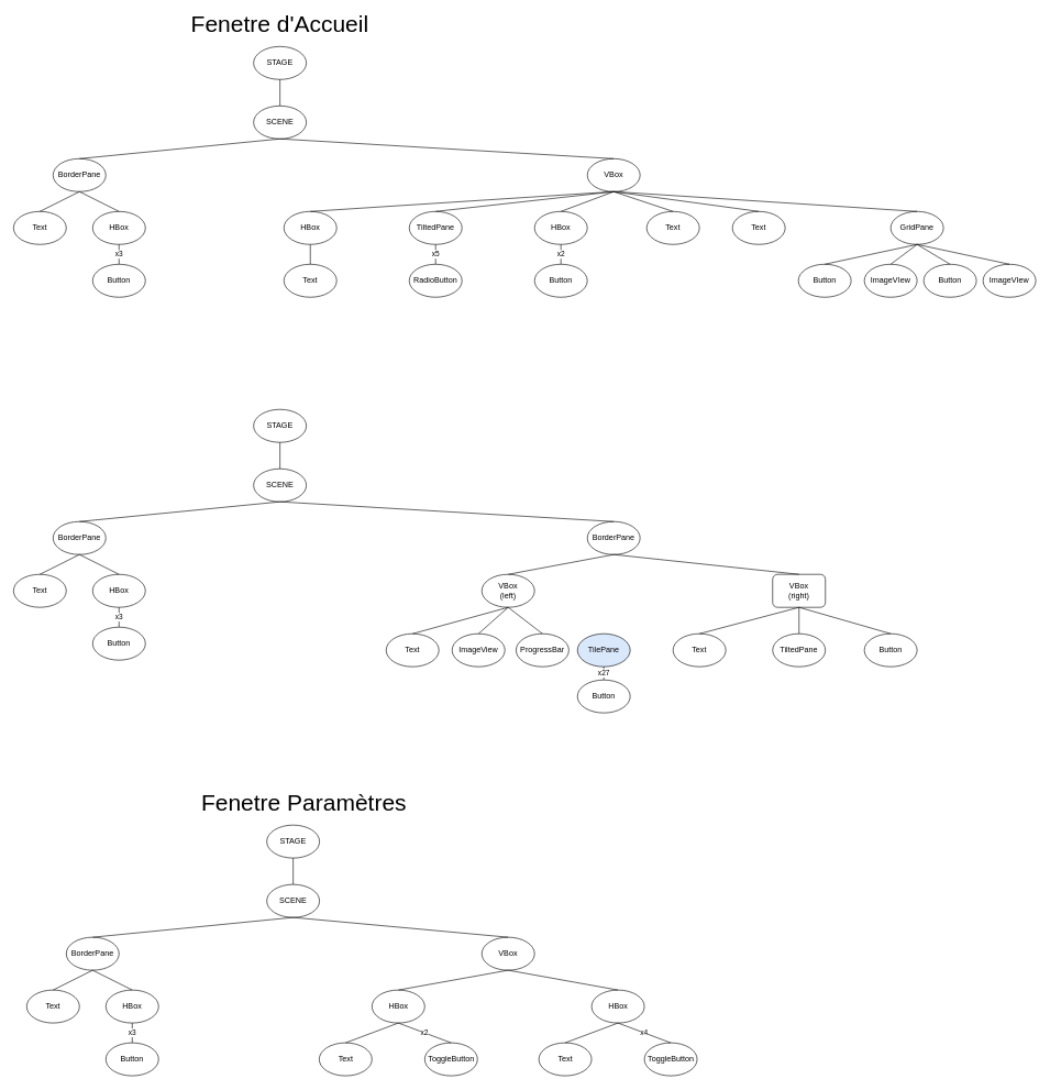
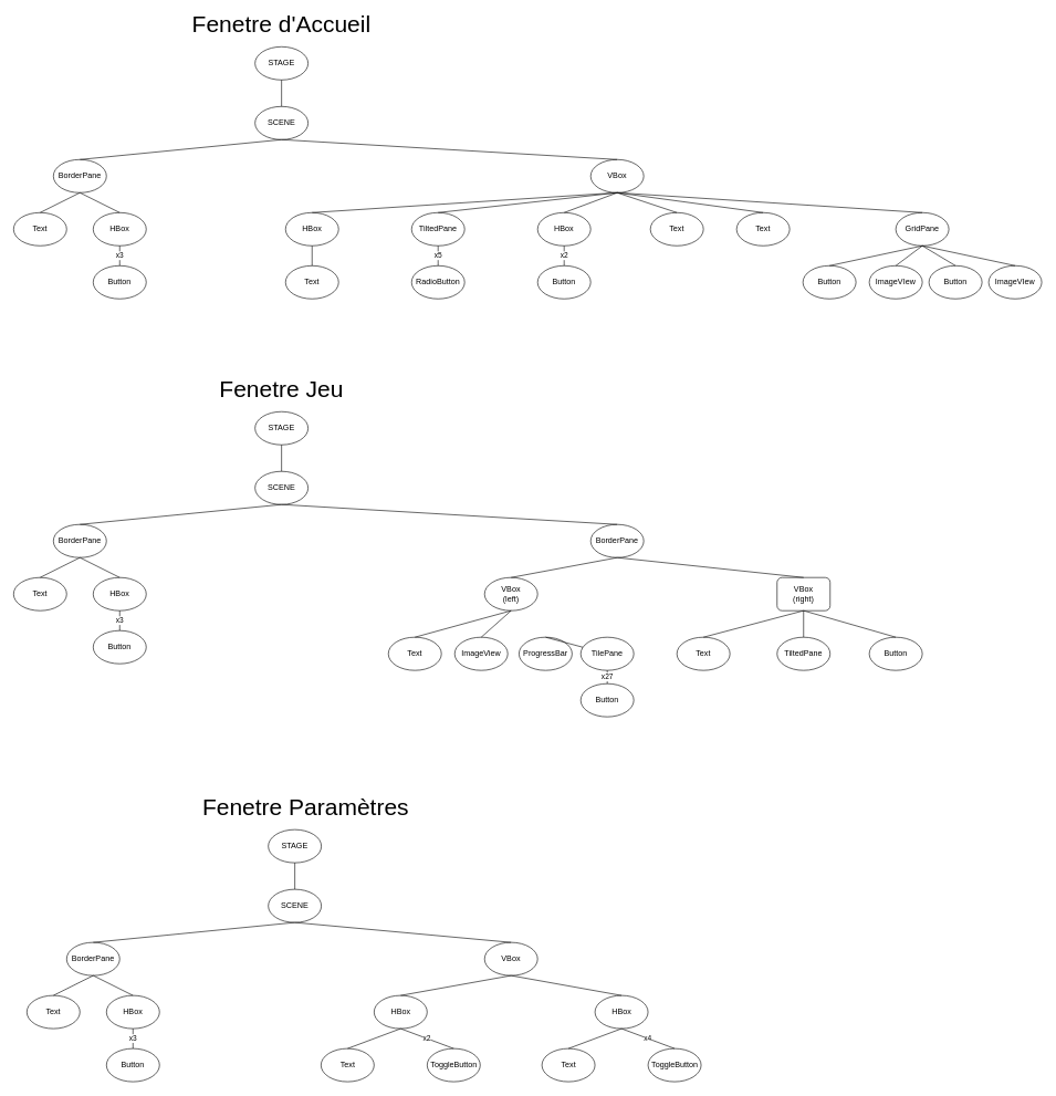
+ <mxCell id="42" value="&lt;font style=&quot;font-size: 35px;&quot;&gt;Fenetre Jeu&lt;/font&gt;" style="text;html=1;strokeColor=none;fillColor=none;align=center;verticalAlign=middle;whiteSpace=wrap;rounded=0;" vertex="1" parent="1"><mxGeometry x="281" y="570" width="286" height="30" as="geometry" /></mxCell>
- <mxCell id="66" value="" style="endArrow=none;html=1;rounded=0;exitX=0.5;exitY=0;exitDx=0;exitDy=0;entryX=0.5;entryY=1;entryDx=0;entryDy=0;" edge="1" parent="1" source="60" target="56"><mxGeometry width="50" height="50" relative="1" as="geometry"><mxPoint x="890" y="930" as="sourcePoint" /><mxPoint x="940" y="880" as="targetPoint" /></mxGeometry></mxCell>
+ <mxCell id="66" value="" style="endArrow=none;html=1;rounded=0;exitX=0.5;exitY=0;exitDx=0;exitDy=0;" edge="1" parent="1" source="60" target="61"><mxGeometry width="50" height="50" relative="1" as="geometry"><mxPoint x="890" y="930" as="sourcePoint" /><mxPoint x="940" y="880" as="targetPoint" /></mxGeometry></mxCell>
- <mxCell id="61" value="TilePane" style="ellipse;whiteSpace=wrap;html=1;fillColor=#dae8fc;" vertex="1" parent="1"><mxGeometry x="875" y="960" width="80" height="50" as="geometry" /></mxCell>
+ <mxCell id="61" value="TilePane" style="ellipse;whiteSpace=wrap;html=1;" vertex="1" parent="1"><mxGeometry x="875" y="960" width="80" height="50" as="geometry" /></mxCell>
